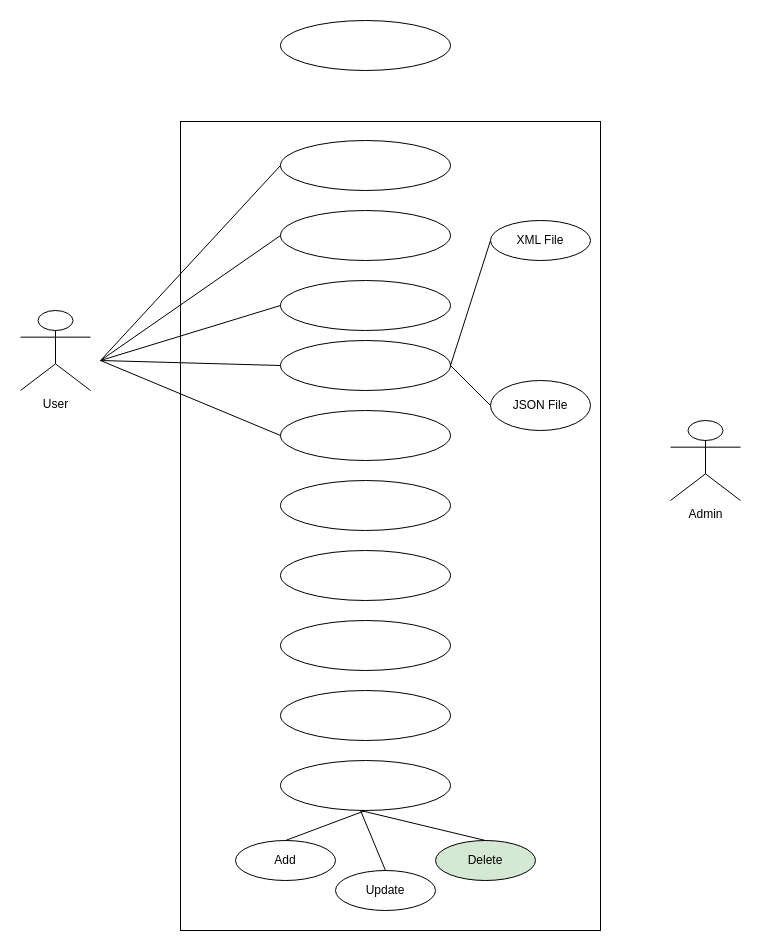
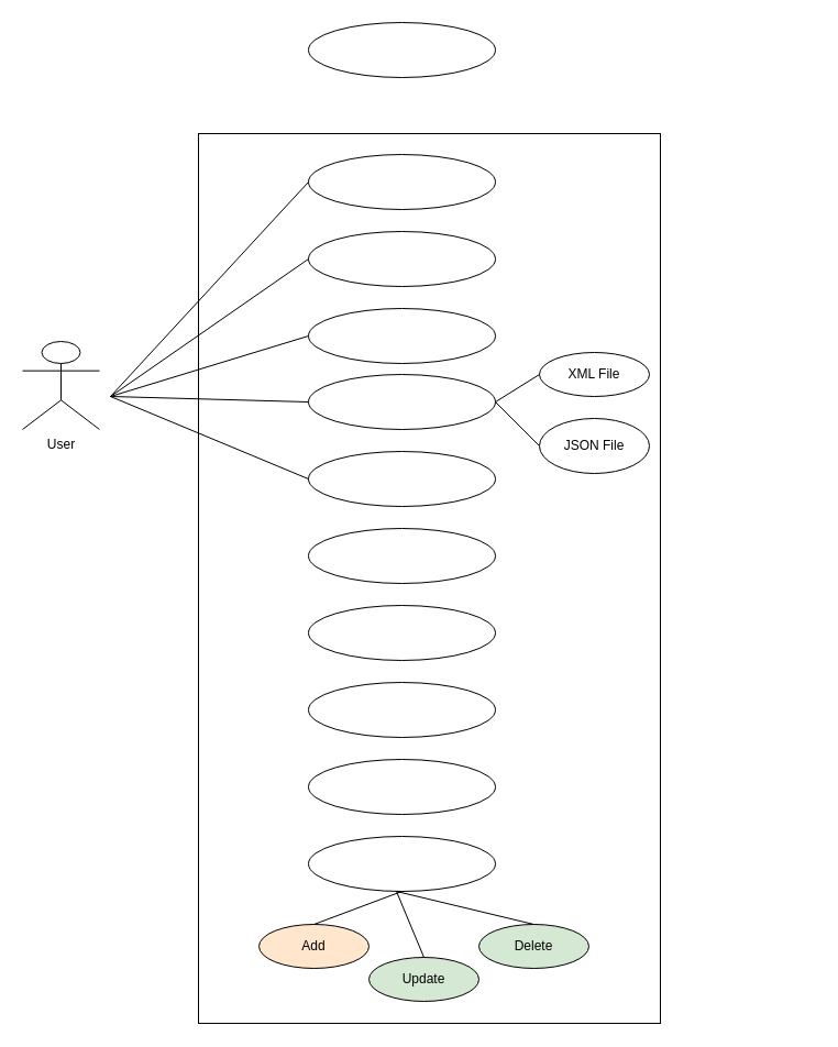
- <mxCell id="25" value="XML File" style="ellipse;whiteSpace=wrap;html=1;" vertex="1" parent="1"><mxGeometry x="490" y="220" width="100" height="40" as="geometry" /></mxCell>
+ <mxCell id="25" value="XML File" style="ellipse;whiteSpace=wrap;html=1;" vertex="1" parent="1"><mxGeometry x="490" y="320" width="100" height="40" as="geometry" /></mxCell>
- <mxCell id="13" value="Admin" style="shape=umlActor;verticalLabelPosition=bottom;verticalAlign=top;html=1;outlineConnect=0;" vertex="1" parent="1"><mxGeometry x="670" y="420" width="70" height="80" as="geometry" /></mxCell>
- <mxCell id="19" value="Add" style="ellipse;whiteSpace=wrap;html=1;" vertex="1" parent="1"><mxGeometry x="235" y="840" width="100" height="40" as="geometry" /></mxCell>
+ <mxCell id="19" value="Add" style="ellipse;whiteSpace=wrap;html=1;fillColor=#ffe6cc;" vertex="1" parent="1"><mxGeometry x="235" y="840" width="100" height="40" as="geometry" /></mxCell>
- <mxCell id="20" value="Update" style="ellipse;whiteSpace=wrap;html=1;" vertex="1" parent="1"><mxGeometry x="335" y="870" width="100" height="40" as="geometry" /></mxCell>
+ <mxCell id="20" value="Update" style="ellipse;whiteSpace=wrap;html=1;fillColor=#d5e8d4;" vertex="1" parent="1"><mxGeometry x="335" y="870" width="100" height="40" as="geometry" /></mxCell>
